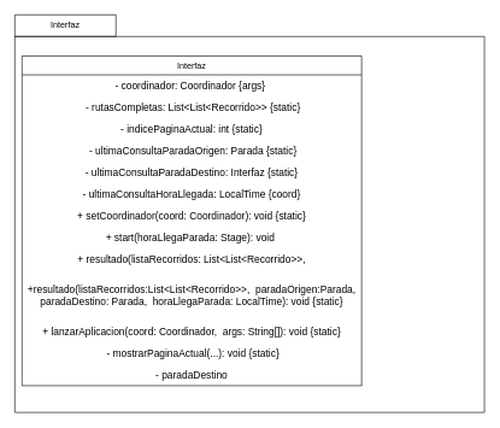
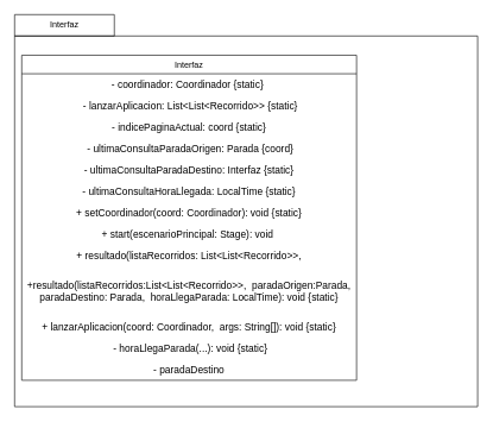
- <mxCell id="3" value="&lt;font style=&quot;font-size: 14px;&quot;&gt;- coordinador: Coordinador {args}&amp;nbsp;&lt;/font&gt;" style="text;html=1;whiteSpace=wrap;strokeColor=none;fillColor=none;align=center;verticalAlign=middle;rounded=0;" vertex="1" parent="2"><mxGeometry y="26" width="470" height="30" as="geometry" /></mxCell>
+ <mxCell id="3" value="&lt;font style=&quot;font-size: 14px;&quot;&gt;- coordinador: Coordinador {static}&amp;nbsp;&lt;/font&gt;" style="text;html=1;whiteSpace=wrap;strokeColor=none;fillColor=none;align=center;verticalAlign=middle;rounded=0;" vertex="1" parent="2"><mxGeometry y="26" width="470" height="30" as="geometry" /></mxCell>
- <mxCell id="4" value="&lt;font style=&quot;font-size: 14px;&quot;&gt;&amp;nbsp;- rutasCompletas: List&amp;lt;List&amp;lt;Recorrido&amp;gt;&amp;gt; {static}&lt;/font&gt;" style="text;html=1;whiteSpace=wrap;strokeColor=none;fillColor=none;align=center;verticalAlign=middle;rounded=0;" vertex="1" parent="2"><mxGeometry y="56" width="470" height="30" as="geometry" /></mxCell>
+ <mxCell id="4" value="&lt;font style=&quot;font-size: 14px;&quot;&gt;&amp;nbsp;- lanzarAplicacion: List&amp;lt;List&amp;lt;Recorrido&amp;gt;&amp;gt; {static}&lt;/font&gt;" style="text;html=1;whiteSpace=wrap;strokeColor=none;fillColor=none;align=center;verticalAlign=middle;rounded=0;" vertex="1" parent="2"><mxGeometry y="56" width="470" height="30" as="geometry" /></mxCell>
- <mxCell id="5" value="&lt;font style=&quot;font-size: 14px;&quot;&gt;- indicePaginaActual: int {static}&lt;/font&gt;" style="text;html=1;whiteSpace=wrap;strokeColor=none;fillColor=none;align=center;verticalAlign=middle;rounded=0;" vertex="1" parent="2"><mxGeometry y="86" width="470" height="30" as="geometry" /></mxCell>
+ <mxCell id="5" value="&lt;font style=&quot;font-size: 14px;&quot;&gt;- indicePaginaActual: coord {static}&lt;/font&gt;" style="text;html=1;whiteSpace=wrap;strokeColor=none;fillColor=none;align=center;verticalAlign=middle;rounded=0;" vertex="1" parent="2"><mxGeometry y="86" width="470" height="30" as="geometry" /></mxCell>
- <mxCell id="6" value="&lt;font style=&quot;font-size: 14px;&quot;&gt;&amp;nbsp;- ultimaConsultaParadaOrigen: Parada {static}&lt;/font&gt;" style="text;html=1;whiteSpace=wrap;strokeColor=none;fillColor=none;align=center;verticalAlign=middle;rounded=0;" vertex="1" parent="2"><mxGeometry y="116" width="470" height="30" as="geometry" /></mxCell>
+ <mxCell id="6" value="&lt;font style=&quot;font-size: 14px;&quot;&gt;&amp;nbsp;- ultimaConsultaParadaOrigen: Parada {coord}&lt;/font&gt;" style="text;html=1;whiteSpace=wrap;strokeColor=none;fillColor=none;align=center;verticalAlign=middle;rounded=0;" vertex="1" parent="2"><mxGeometry y="116" width="470" height="30" as="geometry" /></mxCell>
- <mxCell id="8" value="&lt;font style=&quot;font-size: 14px;&quot;&gt;- ultimaConsultaHoraLlegada: LocalTime {coord}&lt;/font&gt;" style="text;html=1;whiteSpace=wrap;strokeColor=none;fillColor=none;align=center;verticalAlign=middle;rounded=0;" vertex="1" parent="2"><mxGeometry y="176" width="470" height="30" as="geometry" /></mxCell>
+ <mxCell id="8" value="&lt;font style=&quot;font-size: 14px;&quot;&gt;- ultimaConsultaHoraLlegada: LocalTime {static}&lt;/font&gt;" style="text;html=1;whiteSpace=wrap;strokeColor=none;fillColor=none;align=center;verticalAlign=middle;rounded=0;" vertex="1" parent="2"><mxGeometry y="176" width="470" height="30" as="geometry" /></mxCell>
- <mxCell id="10" value="&lt;font style=&quot;font-size: 14px;&quot;&gt;&amp;nbsp;+ start(horaLlegaParada: Stage): void&amp;nbsp;&amp;nbsp;&lt;/font&gt;" style="text;html=1;whiteSpace=wrap;strokeColor=none;fillColor=none;align=center;verticalAlign=middle;rounded=0;" vertex="1" parent="2"><mxGeometry y="236" width="470" height="30" as="geometry" /></mxCell>
+ <mxCell id="10" value="&lt;font style=&quot;font-size: 14px;&quot;&gt;&amp;nbsp;+ start(escenarioPrincipal: Stage): void&amp;nbsp;&amp;nbsp;&lt;/font&gt;" style="text;html=1;whiteSpace=wrap;strokeColor=none;fillColor=none;align=center;verticalAlign=middle;rounded=0;" vertex="1" parent="2"><mxGeometry y="236" width="470" height="30" as="geometry" /></mxCell>
- <mxCell id="14" value="&lt;font style=&quot;font-size: 14px;&quot;&gt;&amp;nbsp;- mostrarPaginaActual(...): void {static}&lt;/font&gt;" style="text;html=1;whiteSpace=wrap;strokeColor=none;fillColor=none;align=center;verticalAlign=middle;rounded=0;" vertex="1" parent="2"><mxGeometry y="396" width="470" height="30" as="geometry" /></mxCell>
+ <mxCell id="14" value="&lt;font style=&quot;font-size: 14px;&quot;&gt;&amp;nbsp;- horaLlegaParada(...): void {static}&lt;/font&gt;" style="text;html=1;whiteSpace=wrap;strokeColor=none;fillColor=none;align=center;verticalAlign=middle;rounded=0;" vertex="1" parent="2"><mxGeometry y="396" width="470" height="30" as="geometry" /></mxCell>
